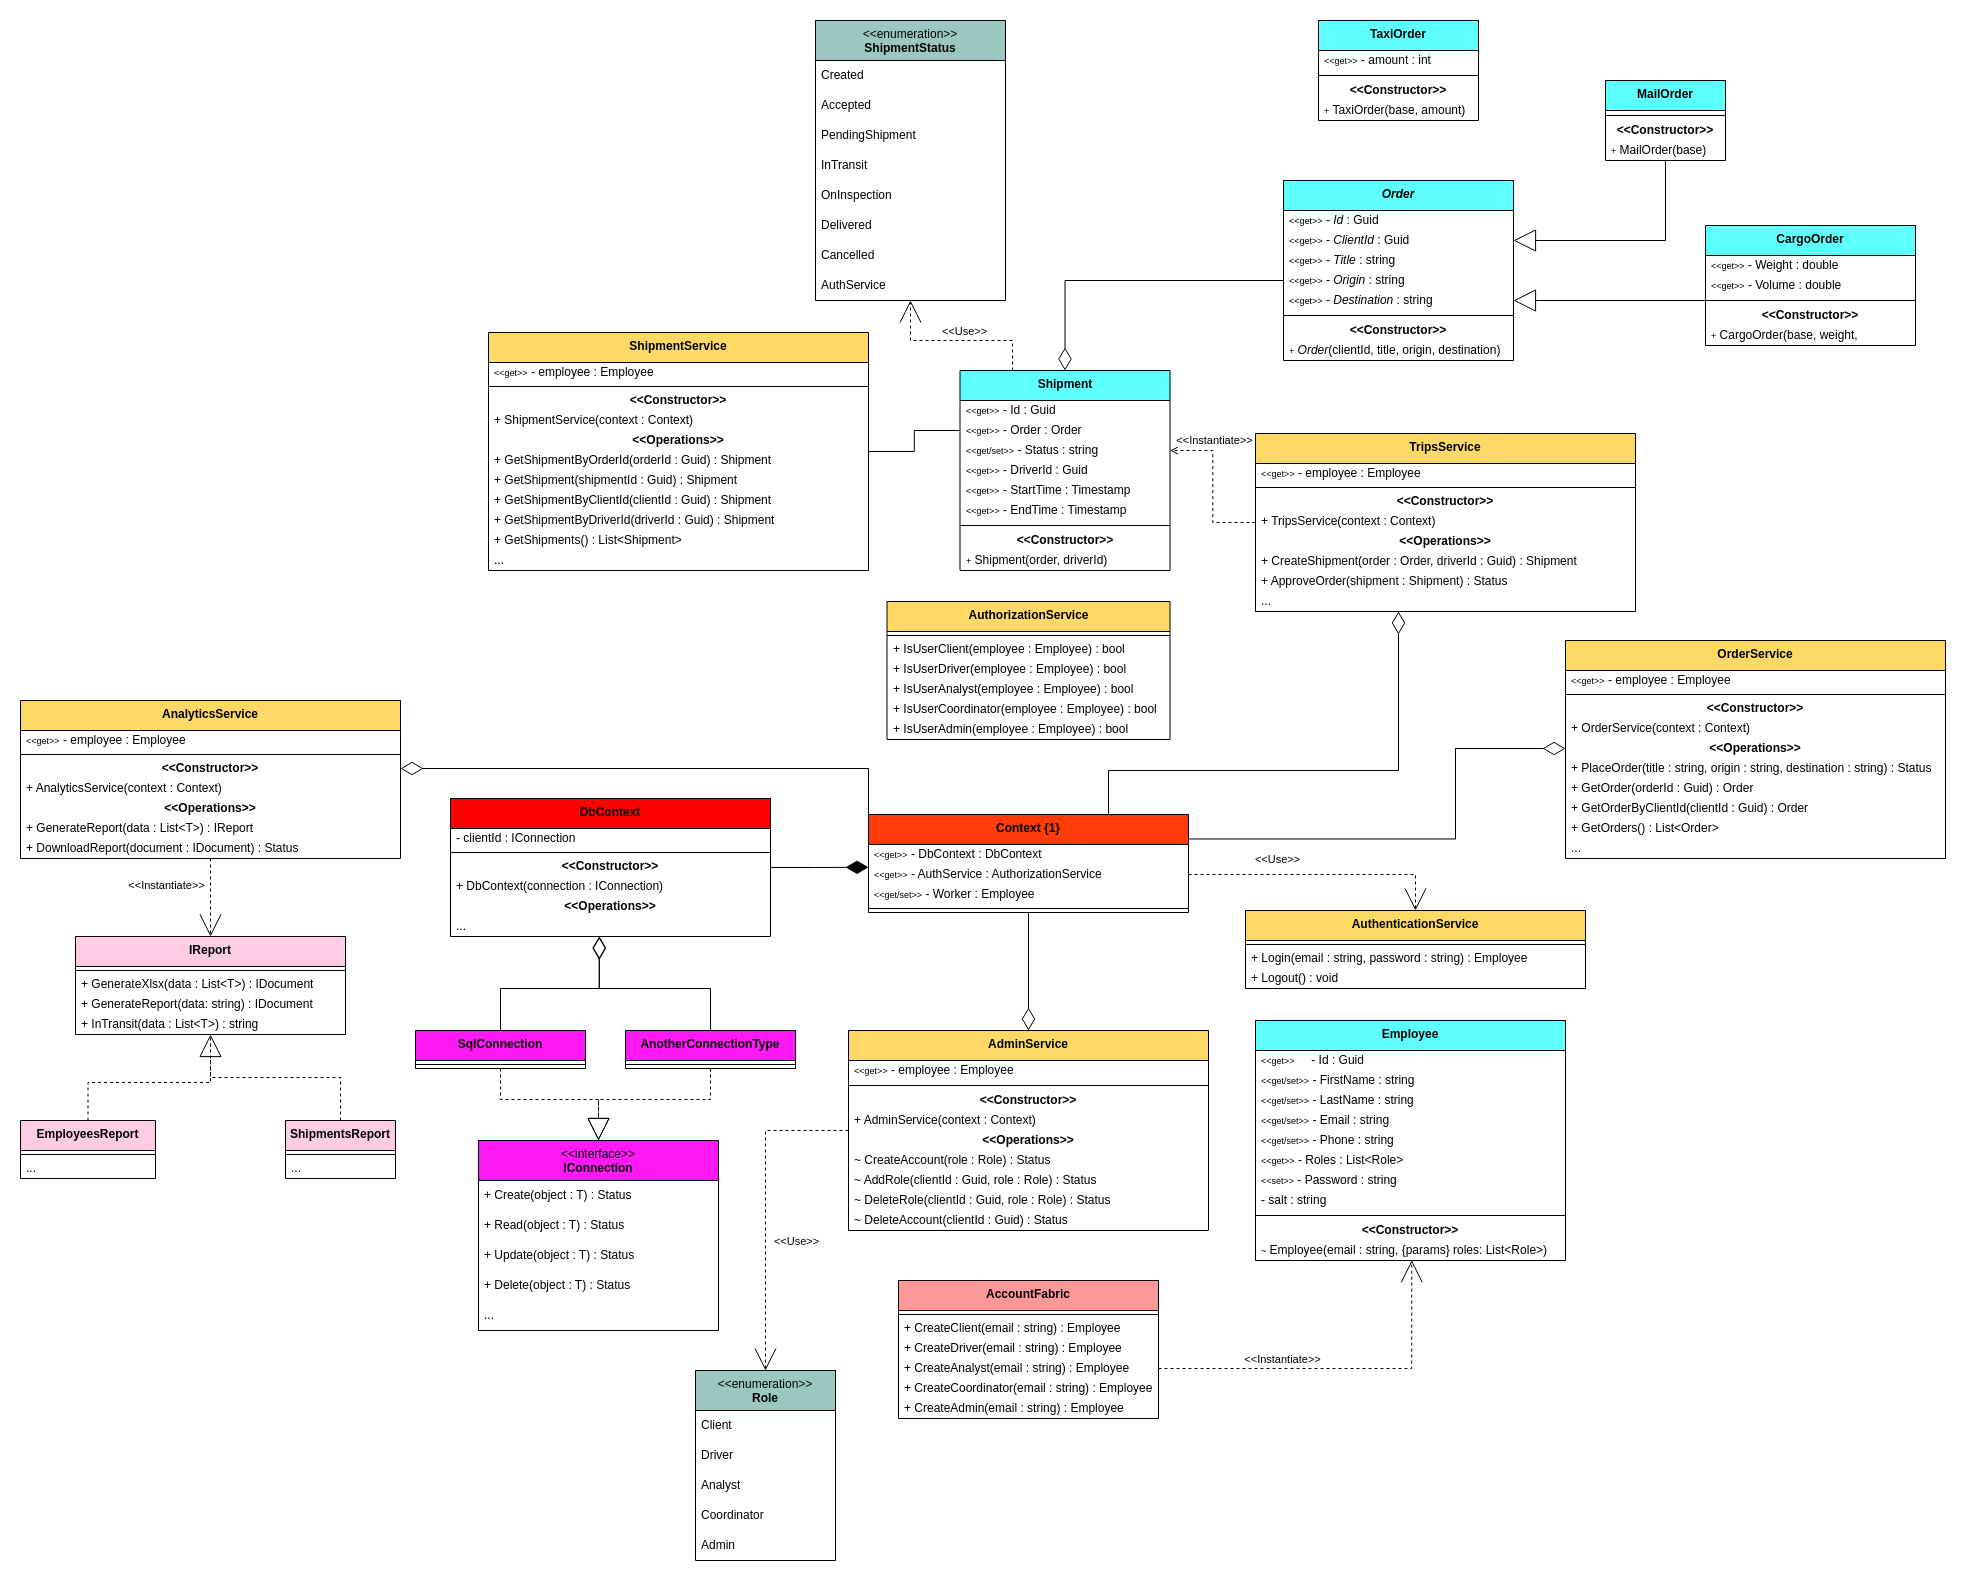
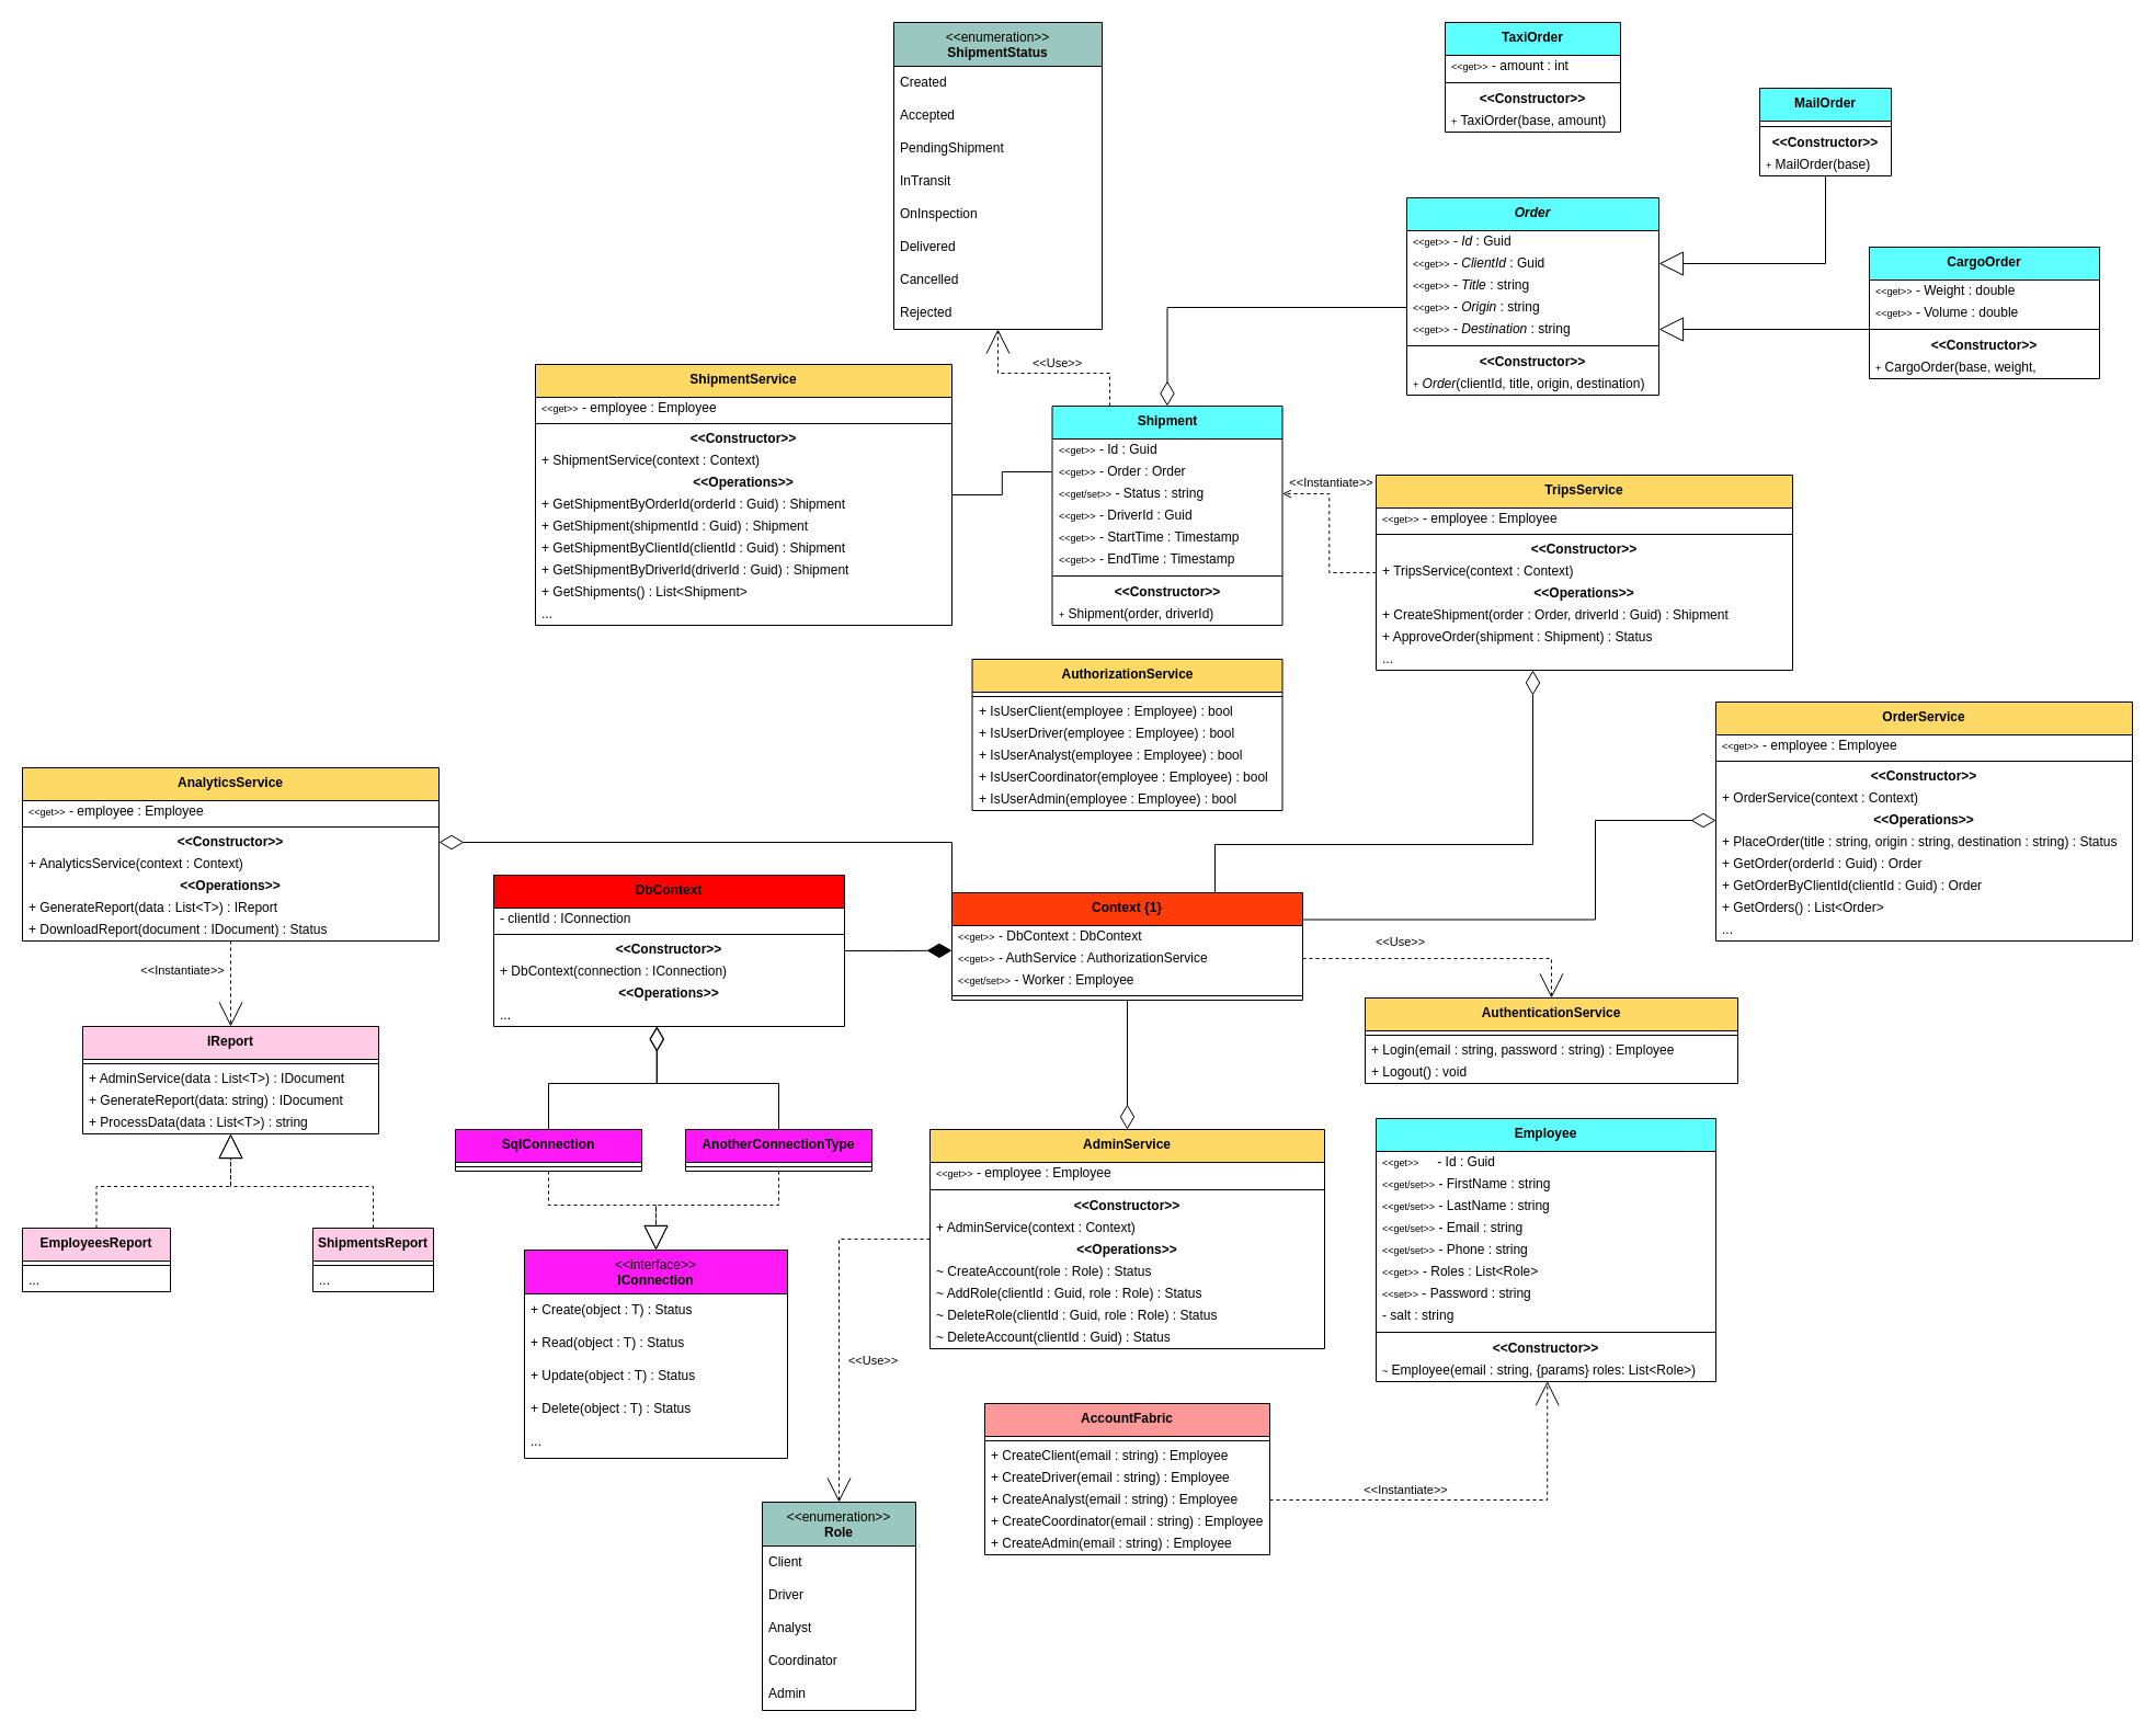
- <mxCell id="78" value="AuthService" style="text;html=1;strokeColor=none;fillColor=none;align=left;verticalAlign=middle;spacingLeft=4;spacingRight=4;overflow=hidden;rotatable=0;points=[[0,0.5],[1,0.5]];portConstraint=eastwest;whiteSpace=wrap;" parent="70" vertex="1"><mxGeometry y="250" width="190" height="30" as="geometry" /></mxCell>
+ <mxCell id="78" value="Rejected" style="text;html=1;strokeColor=none;fillColor=none;align=left;verticalAlign=middle;spacingLeft=4;spacingRight=4;overflow=hidden;rotatable=0;points=[[0,0.5],[1,0.5]];portConstraint=eastwest;whiteSpace=wrap;" parent="70" vertex="1"><mxGeometry y="250" width="190" height="30" as="geometry" /></mxCell>
- <mxCell id="163" value="+ GenerateXlsx(data : List&amp;lt;T&amp;gt;) : IDocument" style="text;html=1;strokeColor=none;fillColor=none;align=left;verticalAlign=middle;spacingLeft=4;spacingRight=4;overflow=hidden;rotatable=0;points=[[0,0.5],[1,0.5]];portConstraint=eastwest;whiteSpace=wrap;" parent="161" vertex="1"><mxGeometry y="38" width="270" height="20" as="geometry" /></mxCell>
+ <mxCell id="163" value="+ AdminService(data : List&amp;lt;T&amp;gt;) : IDocument" style="text;html=1;strokeColor=none;fillColor=none;align=left;verticalAlign=middle;spacingLeft=4;spacingRight=4;overflow=hidden;rotatable=0;points=[[0,0.5],[1,0.5]];portConstraint=eastwest;whiteSpace=wrap;" parent="161" vertex="1"><mxGeometry y="38" width="270" height="20" as="geometry" /></mxCell>
- <mxCell id="165" value="+ InTransit(data : List&amp;lt;T&amp;gt;) : string" style="text;html=1;strokeColor=none;fillColor=none;align=left;verticalAlign=middle;spacingLeft=4;spacingRight=4;overflow=hidden;rotatable=0;points=[[0,0.5],[1,0.5]];portConstraint=eastwest;whiteSpace=wrap;" parent="161" vertex="1"><mxGeometry y="78" width="270" height="20" as="geometry" /></mxCell>
+ <mxCell id="165" value="+ ProcessData(data : List&amp;lt;T&amp;gt;) : string" style="text;html=1;strokeColor=none;fillColor=none;align=left;verticalAlign=middle;spacingLeft=4;spacingRight=4;overflow=hidden;rotatable=0;points=[[0,0.5],[1,0.5]];portConstraint=eastwest;whiteSpace=wrap;" parent="161" vertex="1"><mxGeometry y="78" width="270" height="20" as="geometry" /></mxCell>
- <mxCell id="166" style="edgeStyle=orthogonalEdgeStyle;rounded=0;orthogonalLoop=1;jettySize=auto;html=1;endSize=20;endArrow=none;endFill=0;dashed=1;" parent="1" source="167" target="161" edge="1"><mxGeometry relative="1" as="geometry" /></mxCell>
+ <mxCell id="166" style="edgeStyle=orthogonalEdgeStyle;rounded=0;orthogonalLoop=1;jettySize=auto;html=1;endSize=20;endArrow=block;endFill=0;dashed=1;" parent="1" source="167" target="161" edge="1"><mxGeometry relative="1" as="geometry" /></mxCell>
